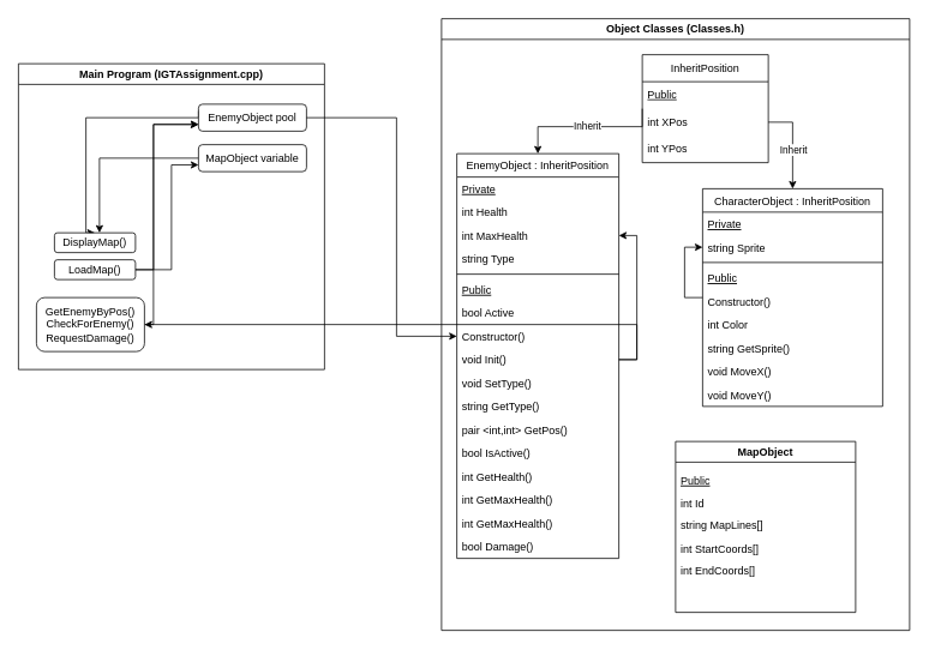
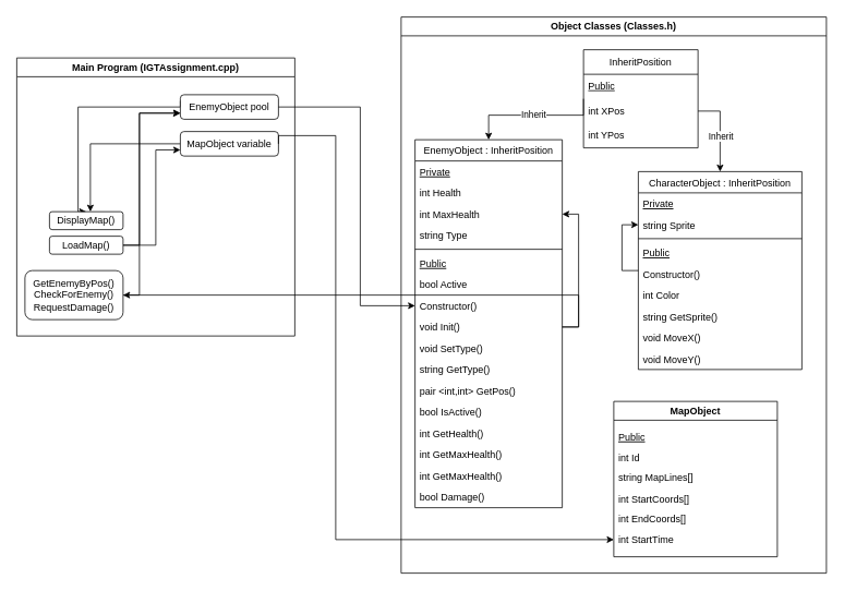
+ <mxCell id="61" style="edgeStyle=orthogonalEdgeStyle;rounded=0;orthogonalLoop=1;jettySize=auto;html=1;exitX=1;exitY=0.5;exitDx=0;exitDy=0;entryX=0;entryY=0.5;entryDx=0;entryDy=0;" edge="1" parent="1" source="53" target="48"><mxGeometry relative="1" as="geometry"><Array as="points"><mxPoint x="340" y="165" /><mxPoint x="410" y="165" /><mxPoint x="410" y="659" /></Array></mxGeometry></mxCell>
- <mxCell id="59" value="&lt;div&gt;GetEnemyByPos()&lt;/div&gt;&lt;div&gt;CheckForEnemy()&lt;/div&gt;&lt;div&gt;RequestDamage()&lt;br&gt;&lt;/div&gt;" style="rounded=1;whiteSpace=wrap;html=1;" vertex="1" parent="49"><mxGeometry x="20" y="260" width="120" height="60" as="geometry" /></mxCell>
+ <mxCell id="59" value="&lt;div&gt;GetEnemyByPos()&lt;/div&gt;&lt;div&gt;CheckForEnemy()&lt;/div&gt;&lt;div&gt;RequestDamage()&lt;br&gt;&lt;/div&gt;" style="rounded=1;whiteSpace=wrap;html=1;" vertex="1" parent="49"><mxGeometry x="10" y="260" width="120" height="60" as="geometry" /></mxCell>
+ <mxCell id="48" value="int StartTime" style="text;align=left;verticalAlign=top;spacingLeft=4;spacingRight=4;overflow=hidden;rotatable=0;points=[[0,0.5],[1,0.5]];portConstraint=eastwest;fontStyle=0" vertex="1" parent="42"><mxGeometry y="156" width="200" height="26" as="geometry" /></mxCell>
